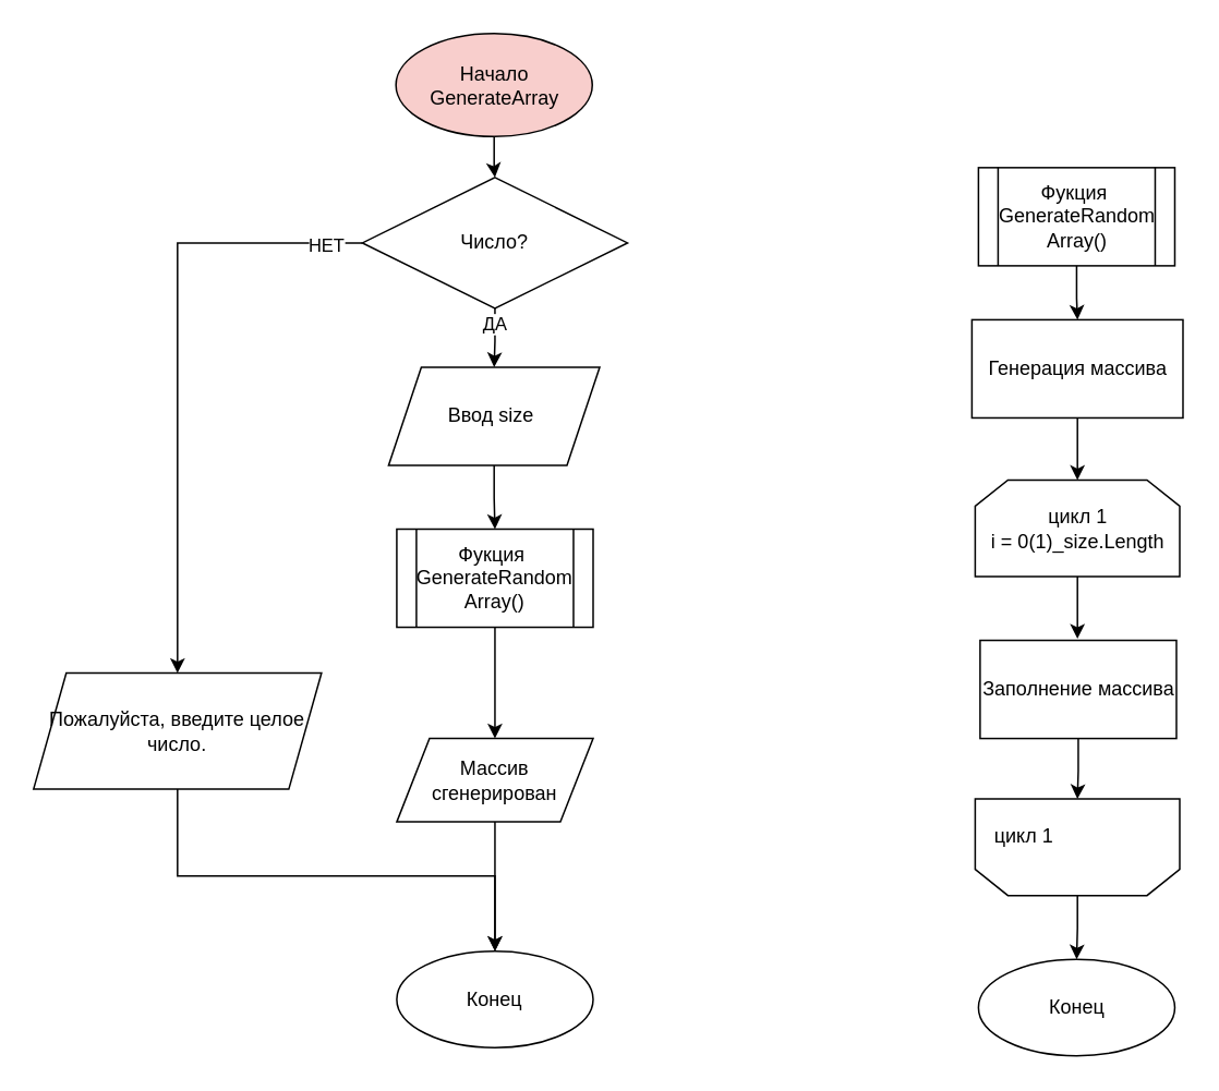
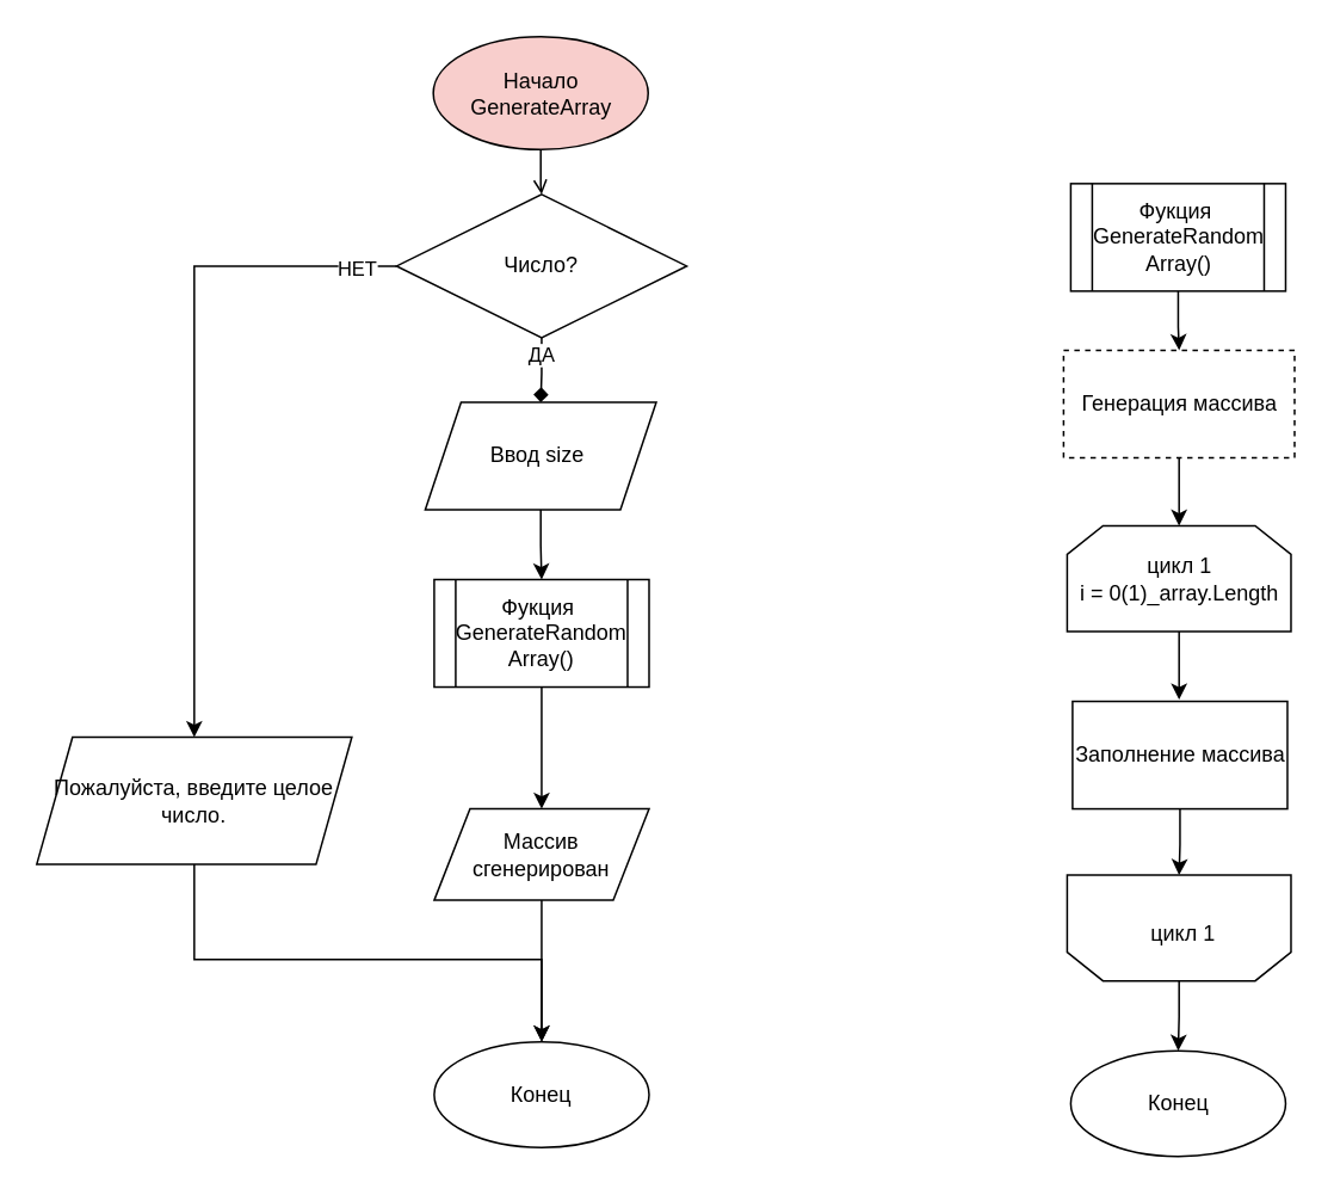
- <mxCell id="12" style="edgeStyle=orthogonalEdgeStyle;rounded=0;orthogonalLoop=1;jettySize=auto;html=1;" edge="1" parent="1" source="13" target="22"><mxGeometry relative="1" as="geometry" /></mxCell>
+ <mxCell id="12" style="edgeStyle=orthogonalEdgeStyle;rounded=0;orthogonalLoop=1;jettySize=auto;html=1;endArrow=open;" edge="1" parent="1" source="13" target="22"><mxGeometry relative="1" as="geometry" /></mxCell>
- <mxCell id="18" style="edgeStyle=orthogonalEdgeStyle;rounded=0;orthogonalLoop=1;jettySize=auto;html=1;" edge="1" parent="1" source="22" target="17"><mxGeometry relative="1" as="geometry" /></mxCell>
+ <mxCell id="18" style="edgeStyle=orthogonalEdgeStyle;rounded=0;orthogonalLoop=1;jettySize=auto;html=1;endArrow=diamond;" edge="1" parent="1" source="22" target="17"><mxGeometry relative="1" as="geometry" /></mxCell>
- <mxCell id="2" value="Генерация массива" style="rounded=0;whiteSpace=wrap;html=1;" parent="1" vertex="1"><mxGeometry x="593.5" y="195" width="129" height="60" as="geometry" /></mxCell>
+ <mxCell id="2" value="Генерация массива" style="rounded=0;whiteSpace=wrap;html=1;dashed=1;" parent="1" vertex="1"><mxGeometry x="593.5" y="195" width="129" height="60" as="geometry" /></mxCell>
- <mxCell id="3" value="цикл 1&lt;br&gt;i = 0(1)_size.Length" style="shape=loopLimit;whiteSpace=wrap;html=1;" parent="1" vertex="1"><mxGeometry x="595.5" y="293" width="125" height="59" as="geometry" /></mxCell>
+ <mxCell id="3" value="цикл 1&lt;br&gt;i = 0(1)_array.Length" style="shape=loopLimit;whiteSpace=wrap;html=1;" parent="1" vertex="1"><mxGeometry x="595.5" y="293" width="125" height="59" as="geometry" /></mxCell>
- <mxCell id="28" value="цикл 1" style="text;html=1;align=center;verticalAlign=middle;resizable=0;points=[];autosize=1;strokeColor=none;fillColor=none;" vertex="1" parent="1"><mxGeometry x="598.5" y="497.5" width="53" height="26" as="geometry" /></mxCell>
+ <mxCell id="28" value="цикл 1" style="text;html=1;align=center;verticalAlign=middle;resizable=0;points=[];autosize=1;strokeColor=none;fillColor=none;" vertex="1" parent="1"><mxGeometry x="633.5" y="507.5" width="53" height="26" as="geometry" /></mxCell>
